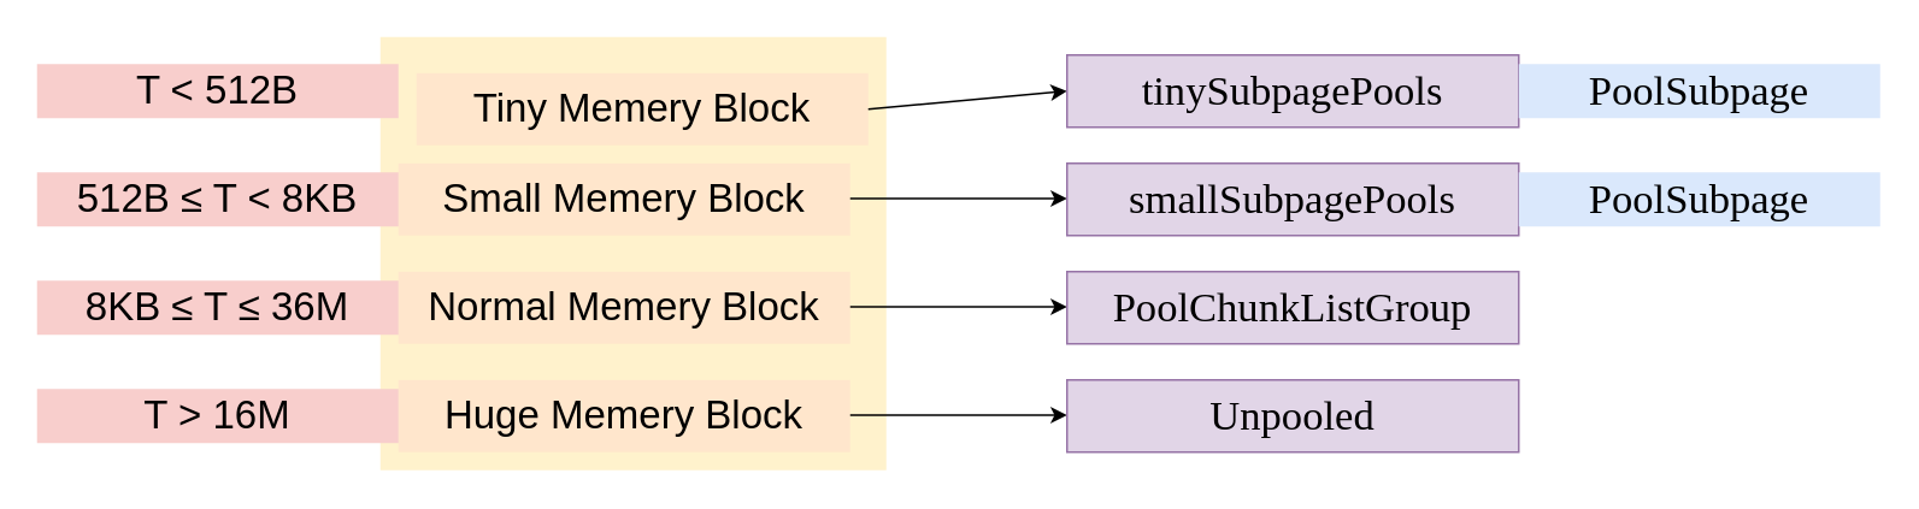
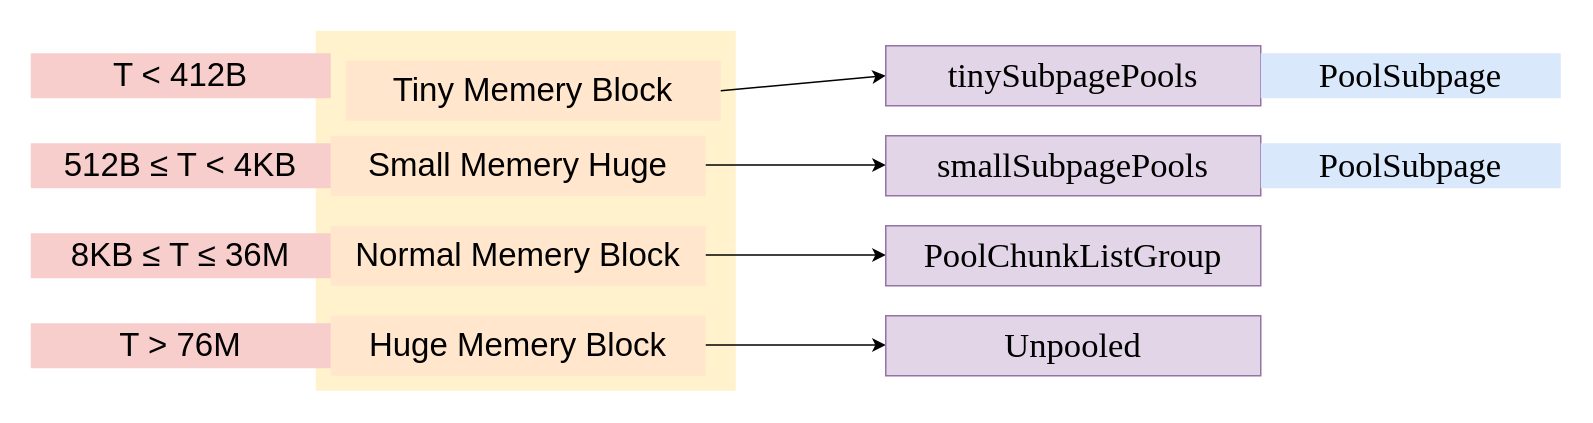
- <mxCell id="7" value="T &amp;lt; 512B" style="text;html=1;fillColor=#f8cecc;align=center;verticalAlign=middle;whiteSpace=wrap;rounded=0;fontSize=22;" parent="1" vertex="1"><mxGeometry x="20" y="35" width="200" height="30" as="geometry" /></mxCell>
+ <mxCell id="7" value="T &amp;lt; 412B" style="text;html=1;fillColor=#f8cecc;align=center;verticalAlign=middle;whiteSpace=wrap;rounded=0;fontSize=22;" parent="1" vertex="1"><mxGeometry x="20" y="35" width="200" height="30" as="geometry" /></mxCell>
- <mxCell id="8" value="512B ≤ T &amp;lt; 8KB" style="text;html=1;fillColor=#f8cecc;align=center;verticalAlign=middle;whiteSpace=wrap;rounded=0;fontSize=22;" parent="1" vertex="1"><mxGeometry x="20" y="95" width="200" height="30" as="geometry" /></mxCell>
+ <mxCell id="8" value="512B ≤ T &amp;lt; 4KB" style="text;html=1;fillColor=#f8cecc;align=center;verticalAlign=middle;whiteSpace=wrap;rounded=0;fontSize=22;" parent="1" vertex="1"><mxGeometry x="20" y="95" width="200" height="30" as="geometry" /></mxCell>
- <mxCell id="4" value="Small Memery Block" style="text;html=1;fillColor=#ffe6cc;align=center;verticalAlign=middle;whiteSpace=wrap;rounded=0;fontSize=22;" parent="1" vertex="1"><mxGeometry x="220" y="90" width="250" height="40" as="geometry" /></mxCell>
+ <mxCell id="4" value="Small Memery Huge" style="text;html=1;fillColor=#ffe6cc;align=center;verticalAlign=middle;whiteSpace=wrap;rounded=0;fontSize=22;" parent="1" vertex="1"><mxGeometry x="220" y="90" width="250" height="40" as="geometry" /></mxCell>
- <mxCell id="10" value="T &amp;gt; 16M" style="text;html=1;fillColor=#f8cecc;align=center;verticalAlign=middle;whiteSpace=wrap;rounded=0;fontSize=22;" parent="1" vertex="1"><mxGeometry x="20" y="215" width="200" height="30" as="geometry" /></mxCell>
+ <mxCell id="10" value="T &amp;gt; 76M" style="text;html=1;fillColor=#f8cecc;align=center;verticalAlign=middle;whiteSpace=wrap;rounded=0;fontSize=22;" parent="1" vertex="1"><mxGeometry x="20" y="215" width="200" height="30" as="geometry" /></mxCell>
